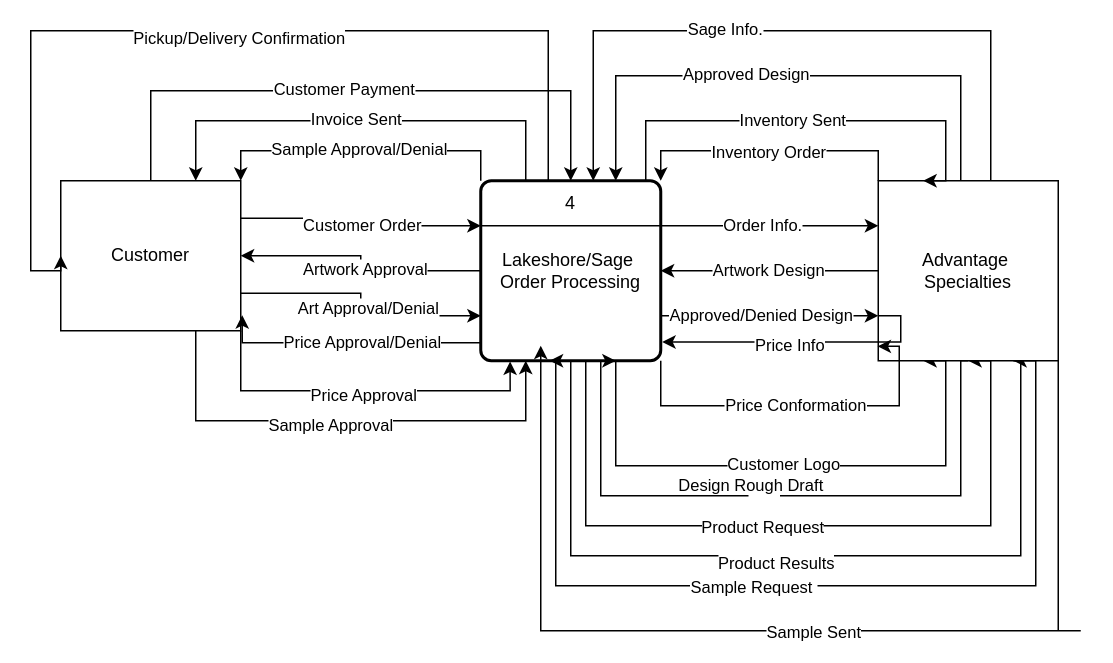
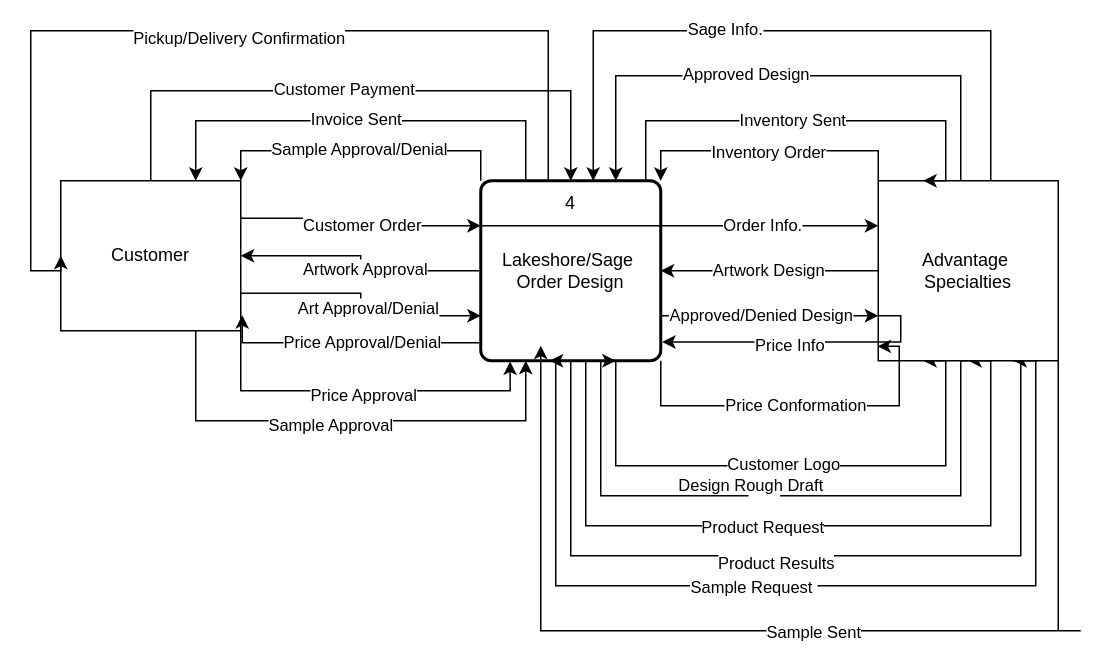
- <mxCell id="25" value="Lakeshore/Sage&amp;nbsp;&lt;div&gt;Order Processing&lt;/div&gt;" style="rounded=1;whiteSpace=wrap;html=1;absoluteArcSize=1;arcSize=14;strokeWidth=2;" parent="1" vertex="1"><mxGeometry x="320" y="120" width="120" height="120" as="geometry" /></mxCell>
+ <mxCell id="25" value="Lakeshore/Sage&amp;nbsp;&lt;div&gt;Order Design&lt;/div&gt;" style="rounded=1;whiteSpace=wrap;html=1;absoluteArcSize=1;arcSize=14;strokeWidth=2;" parent="1" vertex="1"><mxGeometry x="320" y="120" width="120" height="120" as="geometry" /></mxCell>
